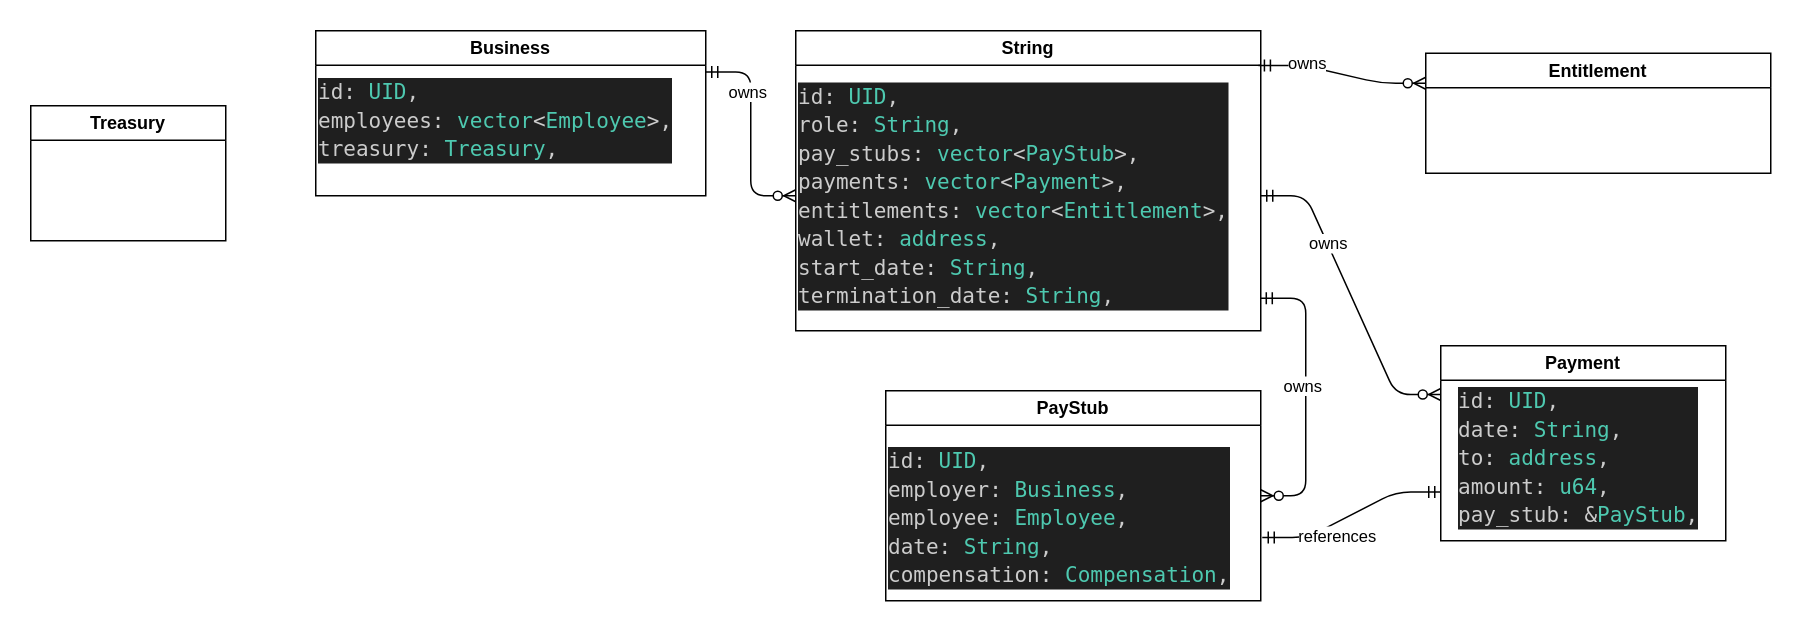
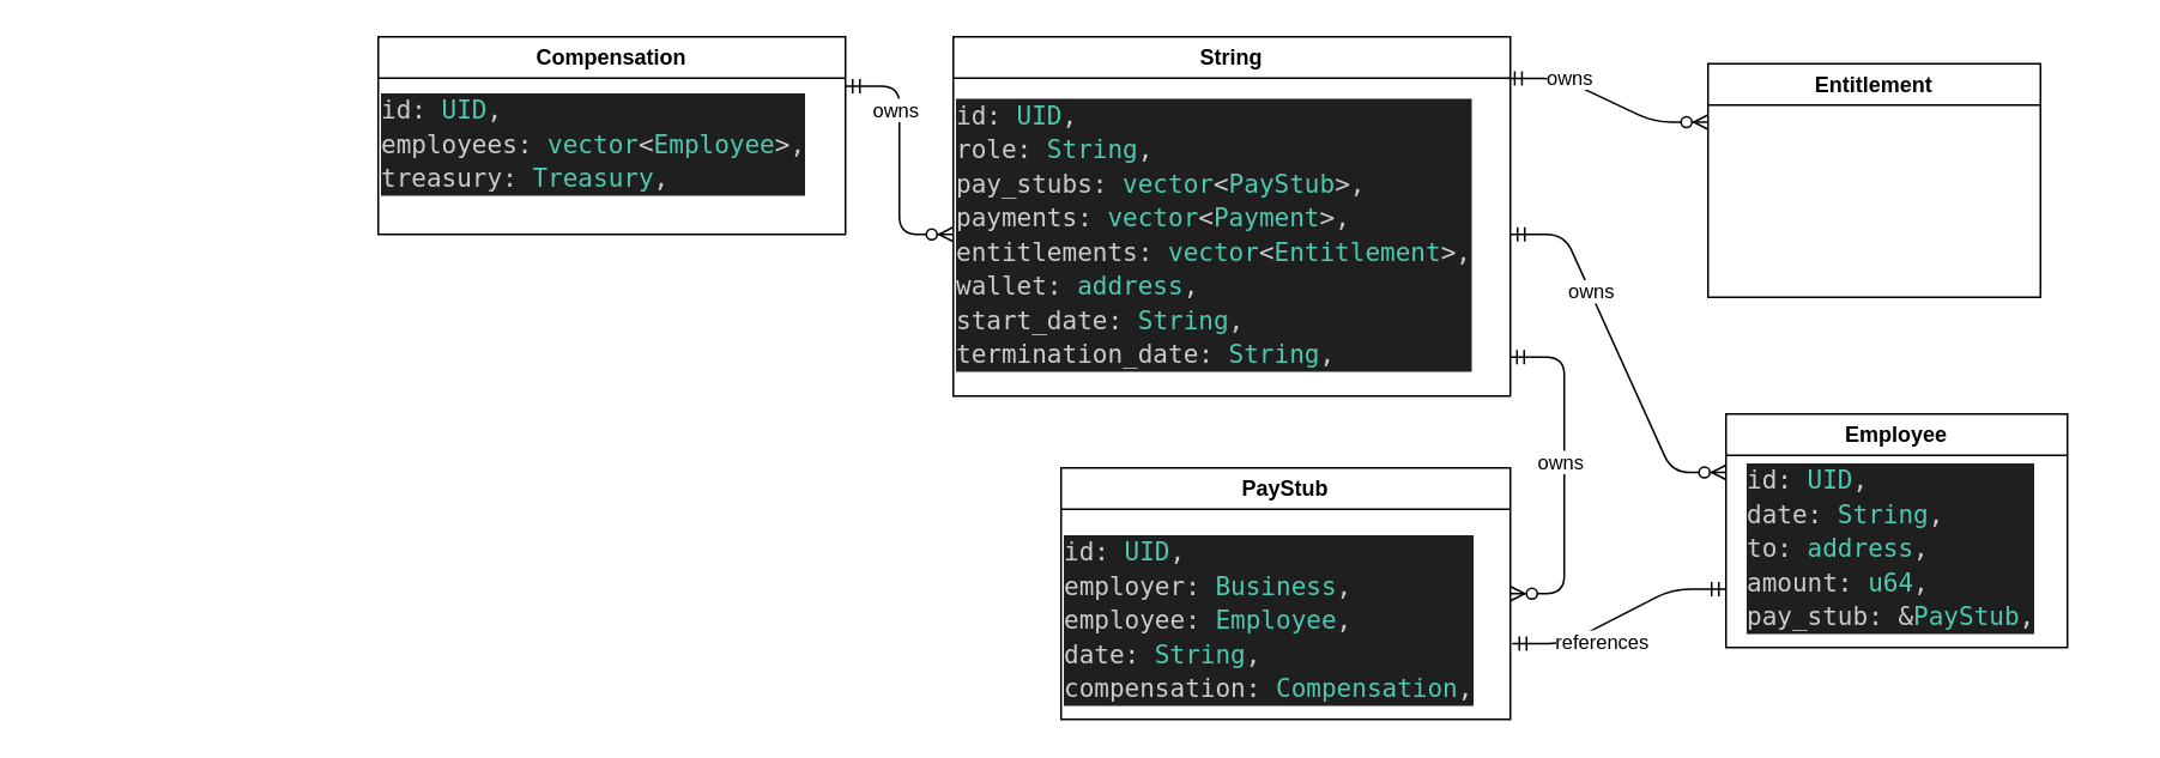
- <mxCell id="3" value="Business" style="swimlane;whiteSpace=wrap;html=1;" vertex="1" parent="1"><mxGeometry x="210" y="20" width="260" height="110" as="geometry"><mxRectangle x="280" y="315" width="90" height="30" as="alternateBounds" /></mxGeometry></mxCell>
+ <mxCell id="3" value="Compensation" style="swimlane;whiteSpace=wrap;html=1;" vertex="1" parent="1"><mxGeometry x="210" y="20" width="260" height="110" as="geometry"><mxRectangle x="280" y="315" width="90" height="30" as="alternateBounds" /></mxGeometry></mxCell>
- <mxCell id="11" value="Entitlement" style="swimlane;whiteSpace=wrap;html=1;" vertex="1" parent="1"><mxGeometry x="950" y="35" width="230" height="80" as="geometry" /></mxCell>
+ <mxCell id="11" value="Entitlement" style="swimlane;whiteSpace=wrap;html=1;" vertex="1" parent="1"><mxGeometry x="950" y="35" width="185" height="130" as="geometry" /></mxCell>
- <mxCell id="2" value="Treasury" style="swimlane;whiteSpace=wrap;html=1;" vertex="1" parent="1"><mxGeometry x="20" y="70" width="130" height="90" as="geometry" /></mxCell>
- <mxCell id="9" value="Payment" style="swimlane;whiteSpace=wrap;html=1;" vertex="1" parent="1"><mxGeometry x="960" y="230" width="190" height="130" as="geometry" /></mxCell>
+ <mxCell id="9" value="Employee" style="swimlane;whiteSpace=wrap;html=1;" vertex="1" parent="1"><mxGeometry x="960" y="230" width="190" height="130" as="geometry" /></mxCell>
